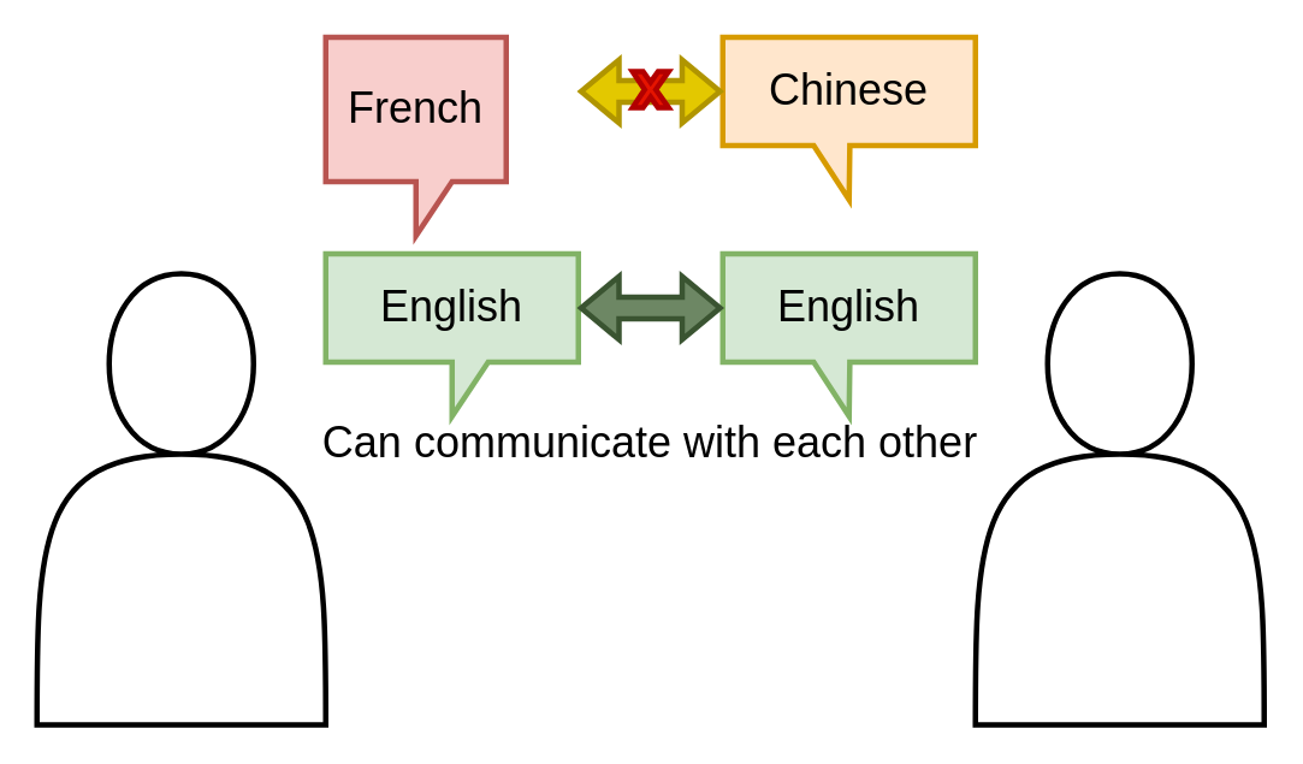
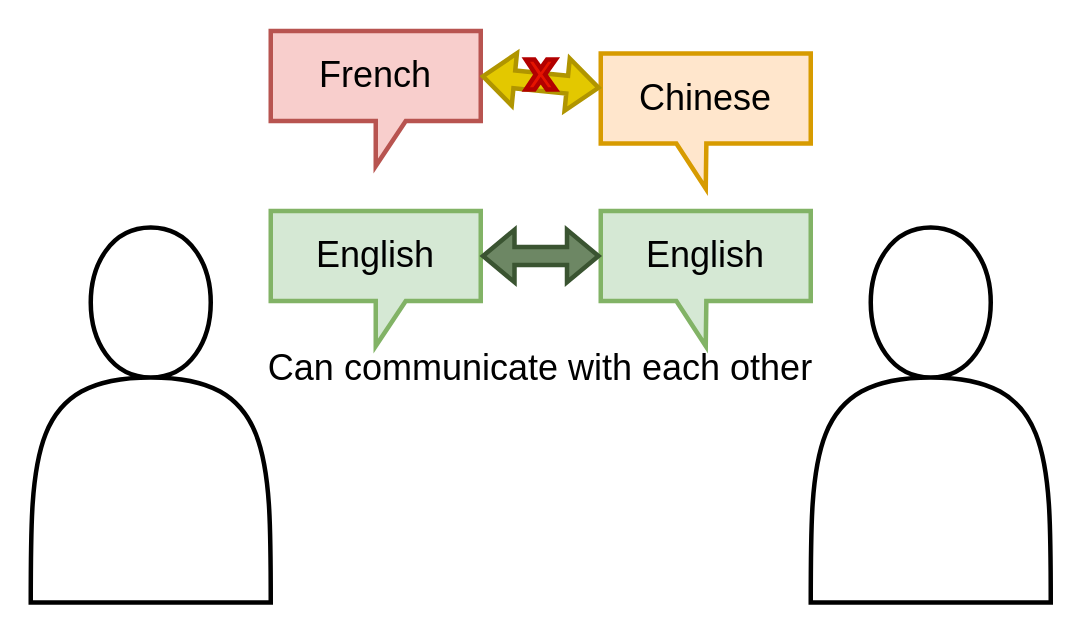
- <mxCell id="5" value="&lt;font style=&quot;font-size: 24px&quot;&gt;Chinese&lt;/font&gt;" style="shape=callout;whiteSpace=wrap;html=1;perimeter=calloutPerimeter;strokeWidth=3;position2=0.5;size=30;position=0.36;base=20;fillColor=#ffe6cc;strokeColor=#d79b00;" parent="1" vertex="1"><mxGeometry x="400" y="20" width="140" height="90" as="geometry" /></mxCell>
+ <mxCell id="5" value="&lt;font style=&quot;font-size: 24px&quot;&gt;Chinese&lt;/font&gt;" style="shape=callout;whiteSpace=wrap;html=1;perimeter=calloutPerimeter;strokeWidth=3;position2=0.5;size=30;position=0.36;base=20;fillColor=#ffe6cc;strokeColor=#d79b00;" parent="1" vertex="1"><mxGeometry x="400" y="35" width="140" height="90" as="geometry" /></mxCell>
- <mxCell id="4" value="&lt;font style=&quot;font-size: 24px&quot;&gt;French&lt;/font&gt;" style="shape=callout;whiteSpace=wrap;html=1;perimeter=calloutPerimeter;strokeWidth=3;fillColor=#f8cecc;strokeColor=#b85450;" parent="1" vertex="1"><mxGeometry x="180" y="20" width="100" height="110" as="geometry" /></mxCell>
+ <mxCell id="4" value="&lt;font style=&quot;font-size: 24px&quot;&gt;French&lt;/font&gt;" style="shape=callout;whiteSpace=wrap;html=1;perimeter=calloutPerimeter;strokeWidth=3;fillColor=#f8cecc;strokeColor=#b85450;" parent="1" vertex="1"><mxGeometry x="180" y="20" width="140" height="90" as="geometry" /></mxCell>
